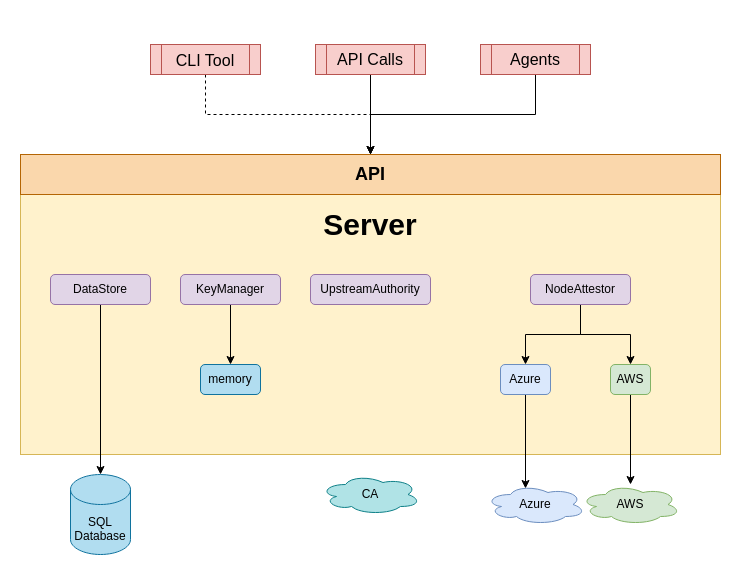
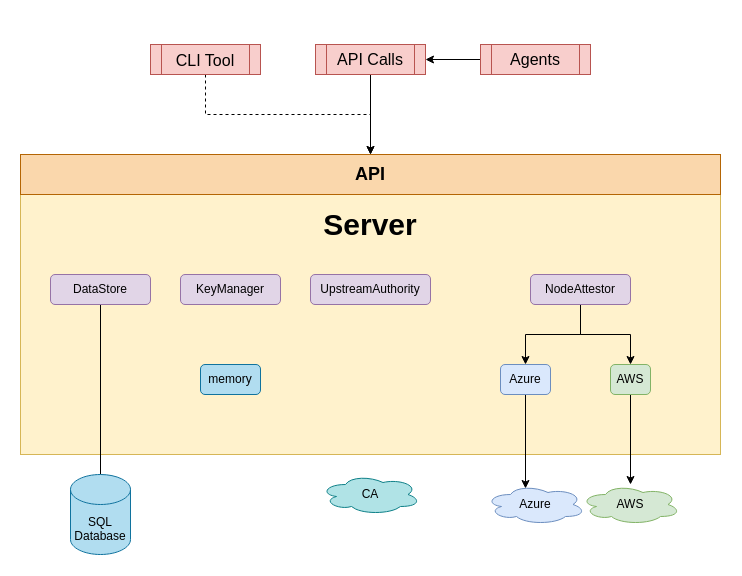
- <mxCell id="24" value="" style="edgeStyle=orthogonalEdgeStyle;rounded=0;orthogonalLoop=1;jettySize=auto;html=1;fontSize=16;" parent="1" source="25" target="20" edge="1"><mxGeometry relative="1" as="geometry" /></mxCell>
+ <mxCell id="24" value="" style="edgeStyle=orthogonalEdgeStyle;rounded=0;orthogonalLoop=1;jettySize=auto;html=1;fontSize=16;" parent="1" source="25" target="23" edge="1"><mxGeometry relative="1" as="geometry" /></mxCell>
- <mxCell id="5" value="" style="edgeStyle=orthogonalEdgeStyle;rounded=0;orthogonalLoop=1;jettySize=auto;html=1;" parent="1" source="6" target="15" edge="1"><mxGeometry relative="1" as="geometry" /></mxCell>
- <mxCell id="3" style="edgeStyle=orthogonalEdgeStyle;rounded=0;orthogonalLoop=1;jettySize=auto;html=1;" parent="1" source="4" target="19" edge="1"><mxGeometry relative="1" as="geometry" /></mxCell>
+ <mxCell id="3" style="edgeStyle=orthogonalEdgeStyle;rounded=0;orthogonalLoop=1;jettySize=auto;html=1;endArrow=none;" parent="1" source="4" target="19" edge="1"><mxGeometry relative="1" as="geometry" /></mxCell>
